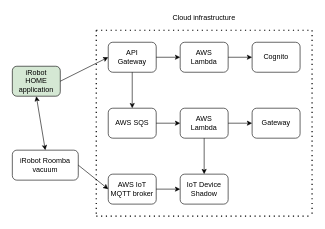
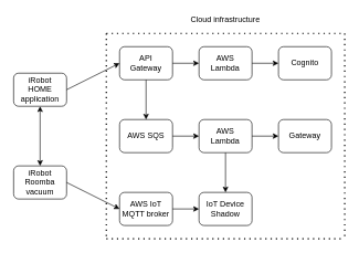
- <mxCell id="2" value="iRobot &lt;br&gt;HOME application" style="rounded=1;whiteSpace=wrap;html=1;fillColor=#d5e8d4;" vertex="1" parent="1"><mxGeometry x="20" y="110" width="80" height="50" as="geometry" /></mxCell>
+ <mxCell id="2" value="iRobot &lt;br&gt;HOME application" style="rounded=1;whiteSpace=wrap;html=1;" vertex="1" parent="1"><mxGeometry x="20" y="110" width="80" height="50" as="geometry" /></mxCell>
- <mxCell id="3" value="iRobot Roomba vacuum" style="rounded=1;whiteSpace=wrap;html=1;" vertex="1" parent="1"><mxGeometry x="20" y="250" width="110" height="50" as="geometry" /></mxCell>
+ <mxCell id="3" value="iRobot Roomba vacuum" style="rounded=1;whiteSpace=wrap;html=1;" vertex="1" parent="1"><mxGeometry x="20" y="250" width="80" height="50" as="geometry" /></mxCell>
